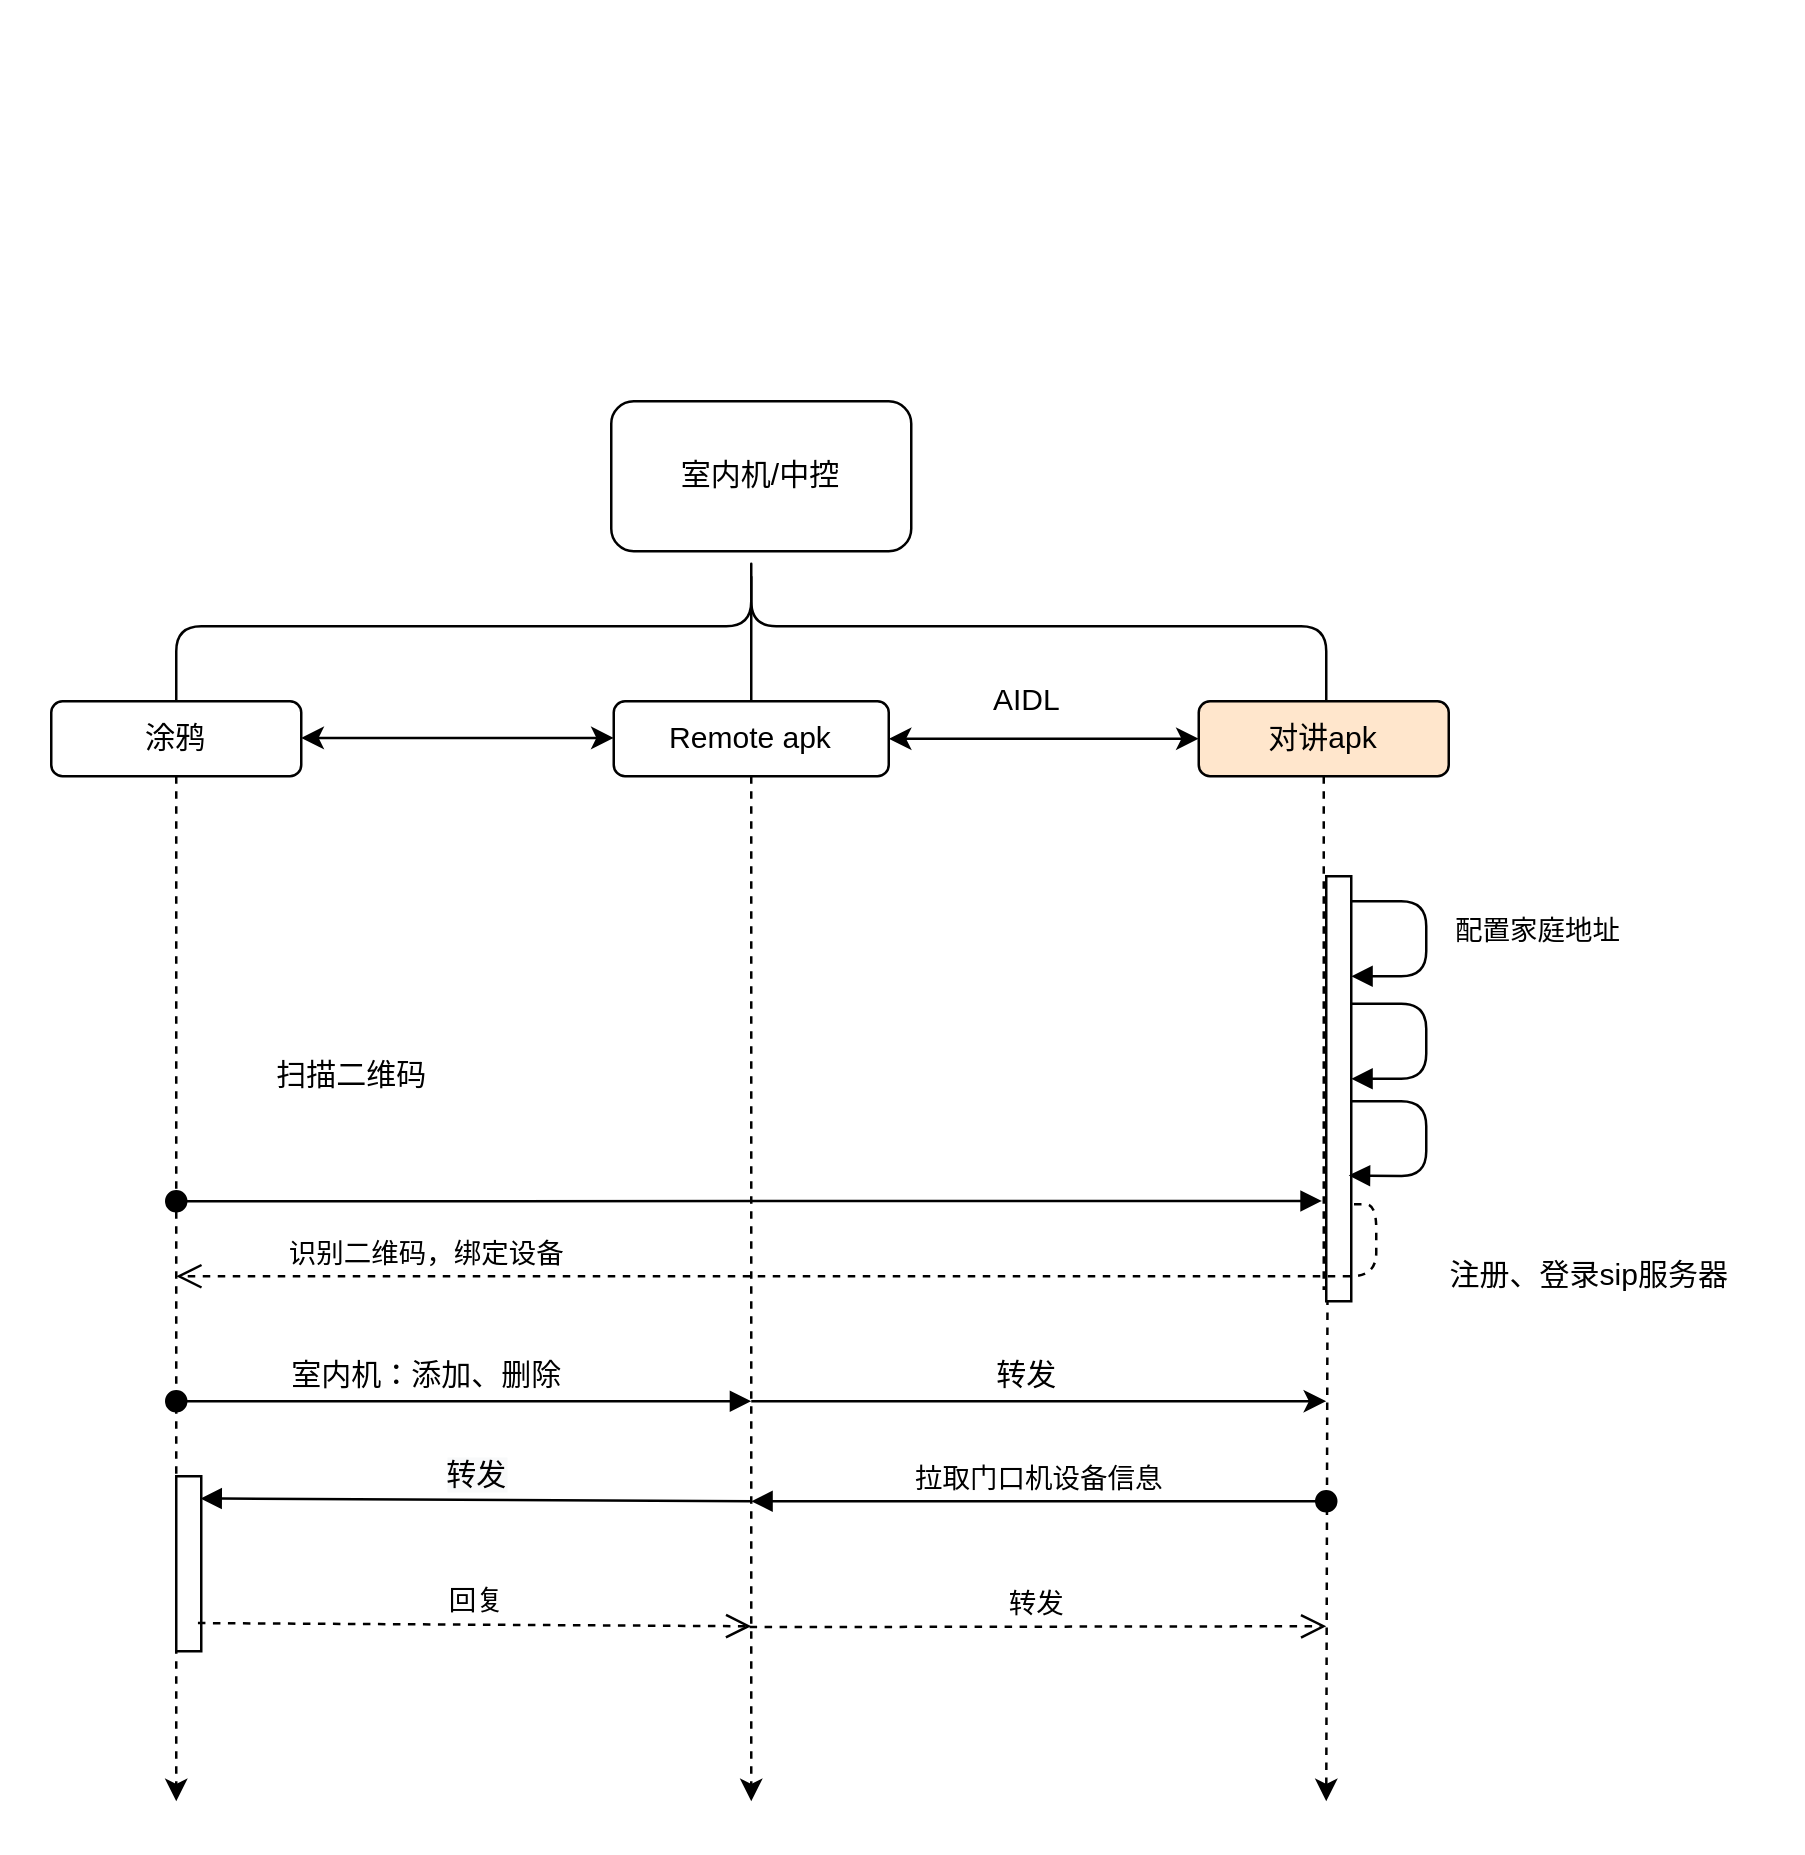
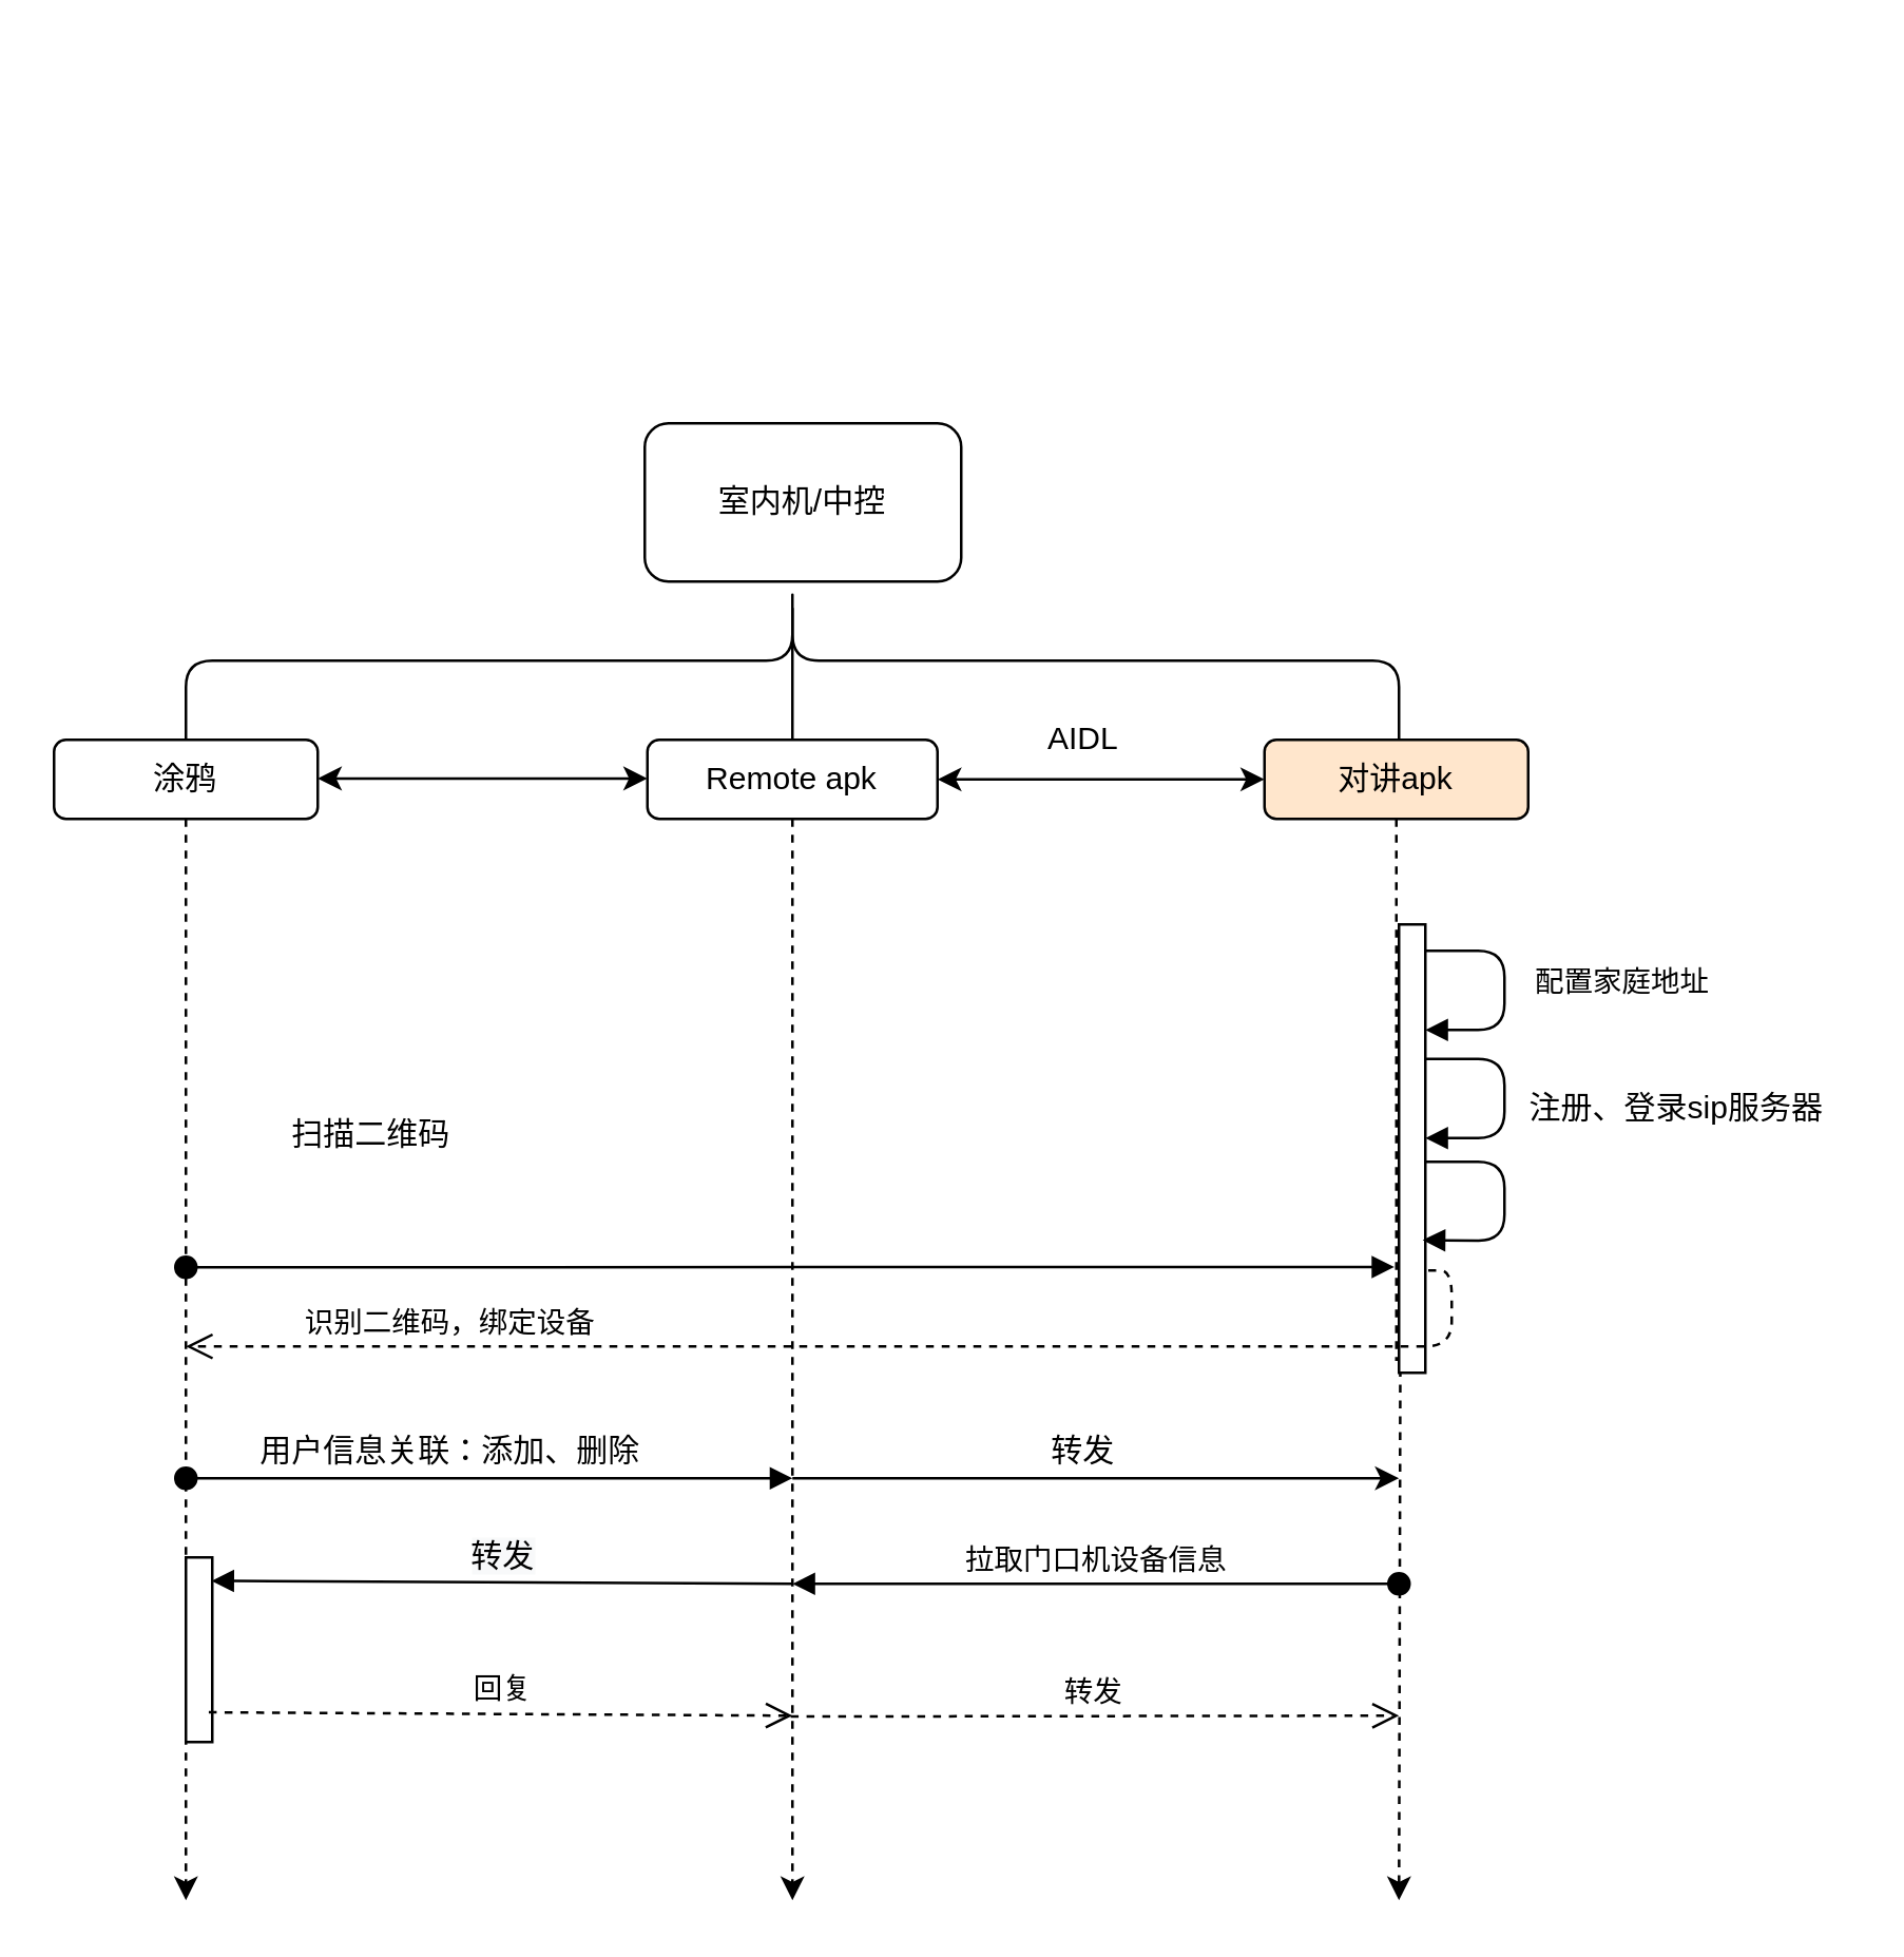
- <mxCell id="18" value="注册、登录sip服务器" style="text;html=1;align=center;verticalAlign=middle;resizable=0;points=[];autosize=1;" vertex="1" parent="1"><mxGeometry x="570" y="500" width="130" height="20" as="geometry" /></mxCell>
+ <mxCell id="18" value="注册、登录sip服务器" style="text;html=1;align=center;verticalAlign=middle;resizable=0;points=[];autosize=1;" vertex="1" parent="1"><mxGeometry x="570" y="410" width="130" height="20" as="geometry" /></mxCell>
- <mxCell id="25" value="室内机：添加、删除" style="text;html=1;align=center;verticalAlign=middle;resizable=0;points=[];autosize=1;" vertex="1" parent="1"><mxGeometry x="90" y="540" width="160" height="20" as="geometry" /></mxCell>
+ <mxCell id="25" value="用户信息关联：添加、删除" style="text;html=1;align=center;verticalAlign=middle;resizable=0;points=[];autosize=1;" vertex="1" parent="1"><mxGeometry x="90" y="540" width="160" height="20" as="geometry" /></mxCell>
